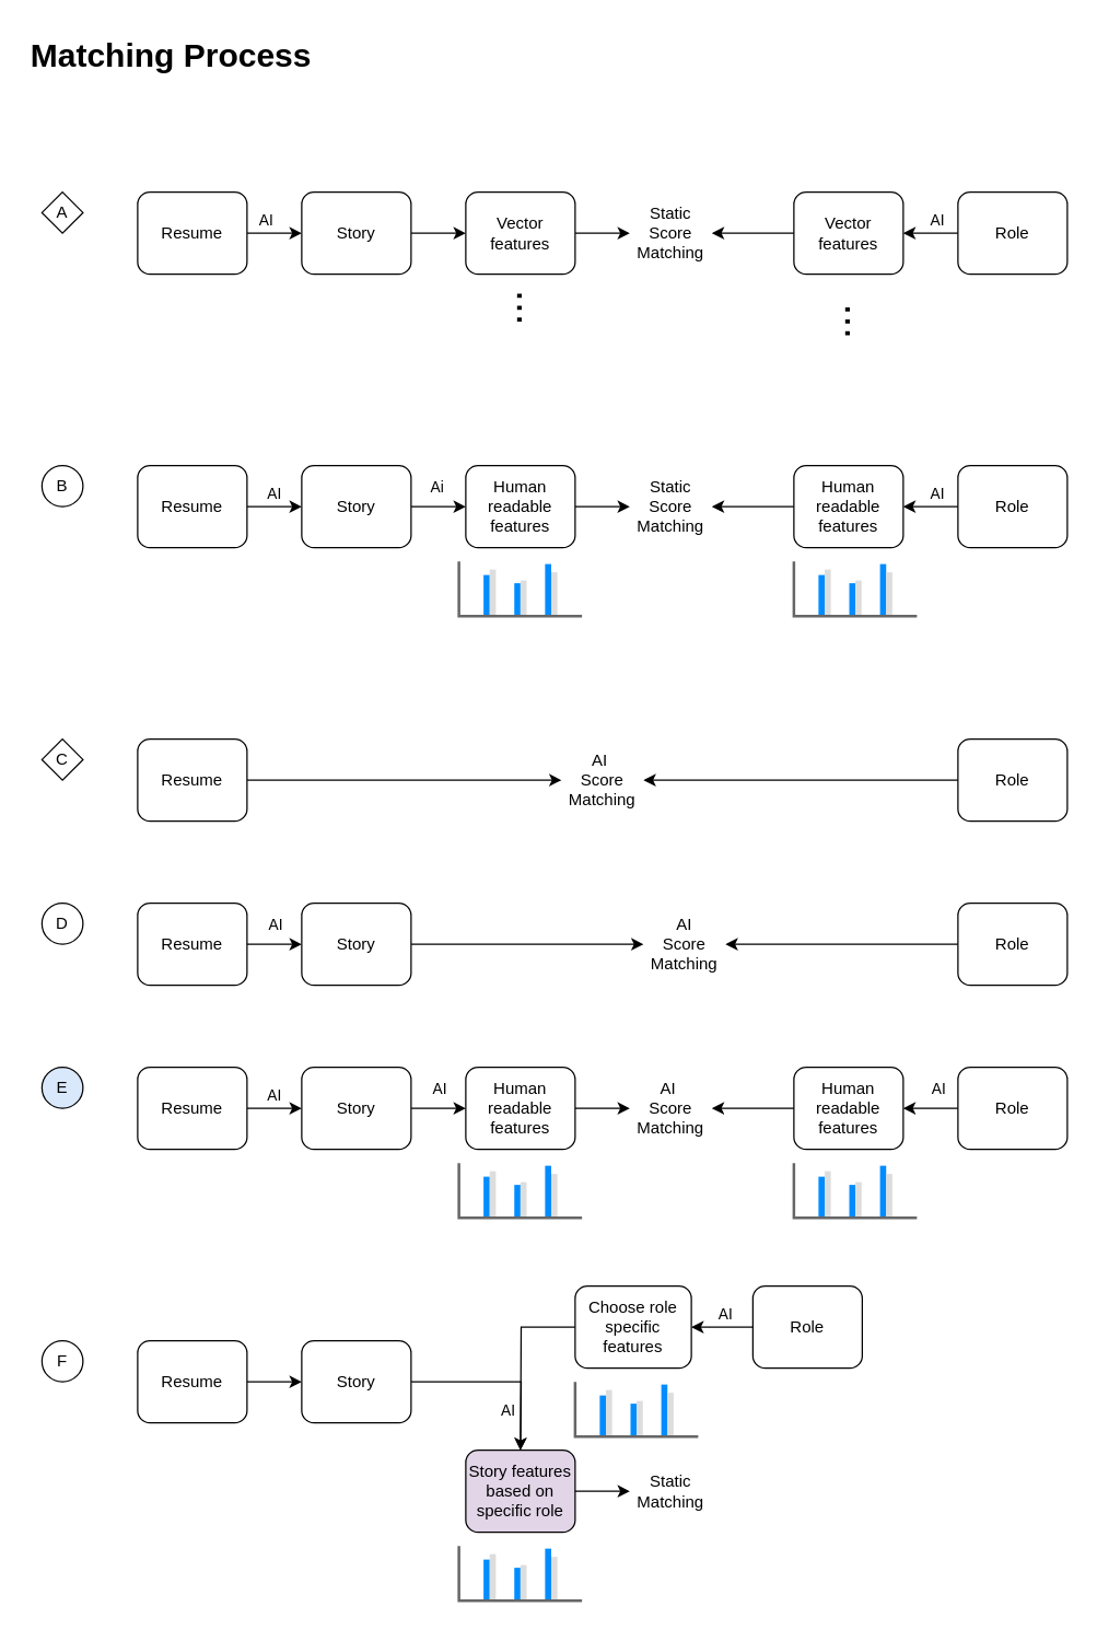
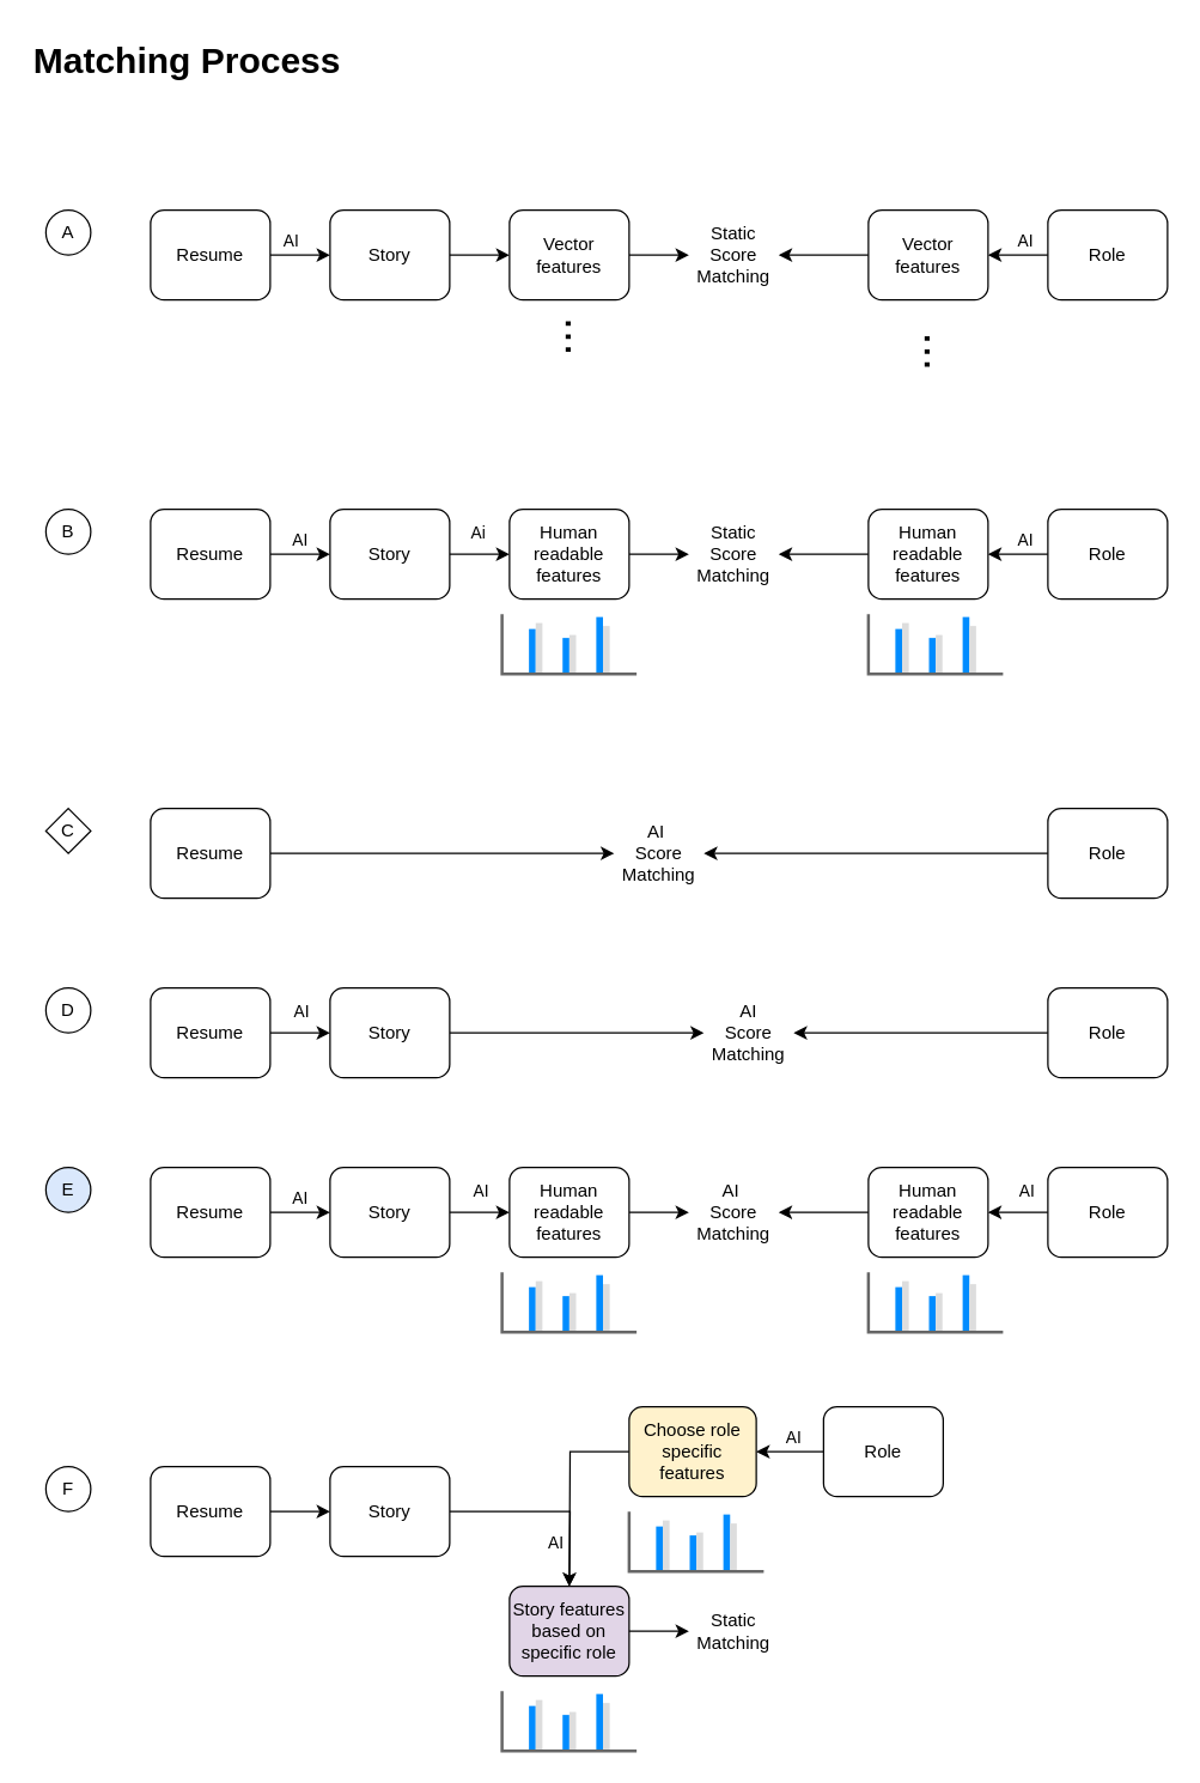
- <mxCell id="3" value="A" style="rhombus;whiteSpace=wrap;html=1;aspect=fixed;" parent="1" vertex="1"><mxGeometry x="30" y="140" width="30" height="30" as="geometry" /></mxCell>
+ <mxCell id="3" value="A" style="ellipse;whiteSpace=wrap;html=1;aspect=fixed;" parent="1" vertex="1"><mxGeometry x="30" y="140" width="30" height="30" as="geometry" /></mxCell>
- <mxCell id="79" value="Choose role specific features" style="rounded=1;whiteSpace=wrap;html=1;" parent="1" vertex="1"><mxGeometry x="420" y="940" width="85" height="60" as="geometry" /></mxCell>
+ <mxCell id="79" value="Choose role specific features" style="rounded=1;whiteSpace=wrap;html=1;fillColor=#fff2cc;" parent="1" vertex="1"><mxGeometry x="420" y="940" width="85" height="60" as="geometry" /></mxCell>
